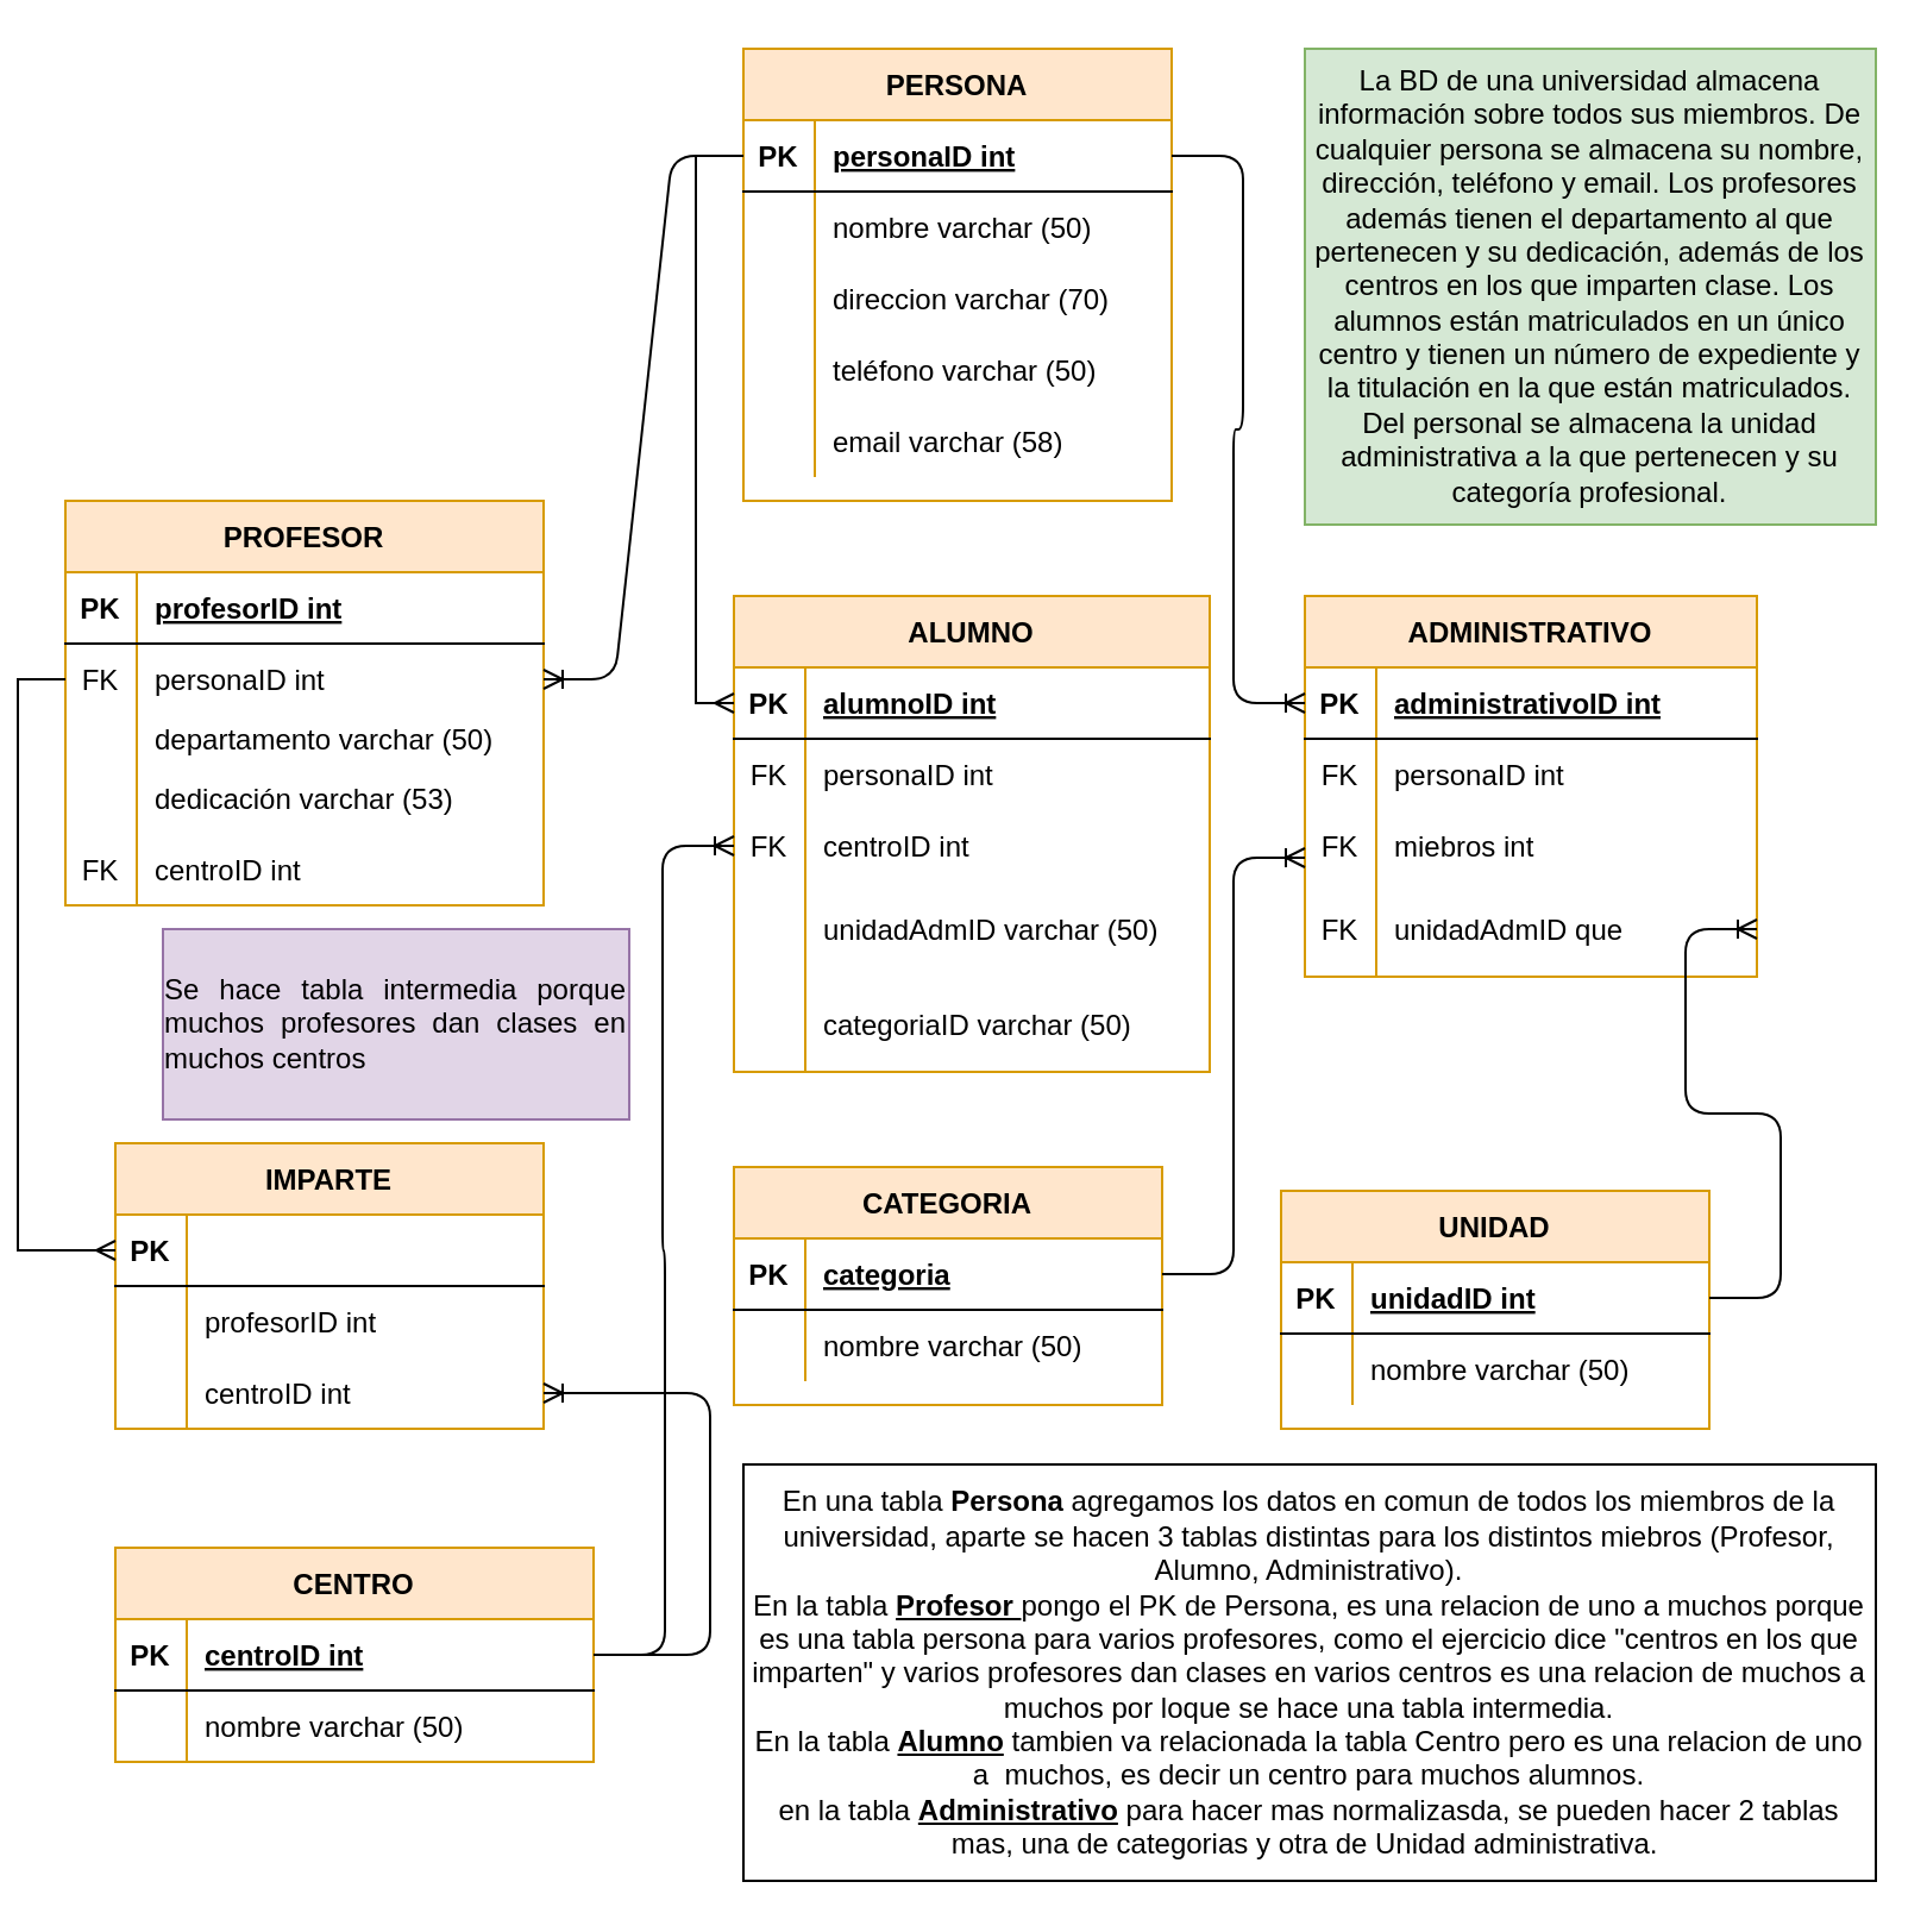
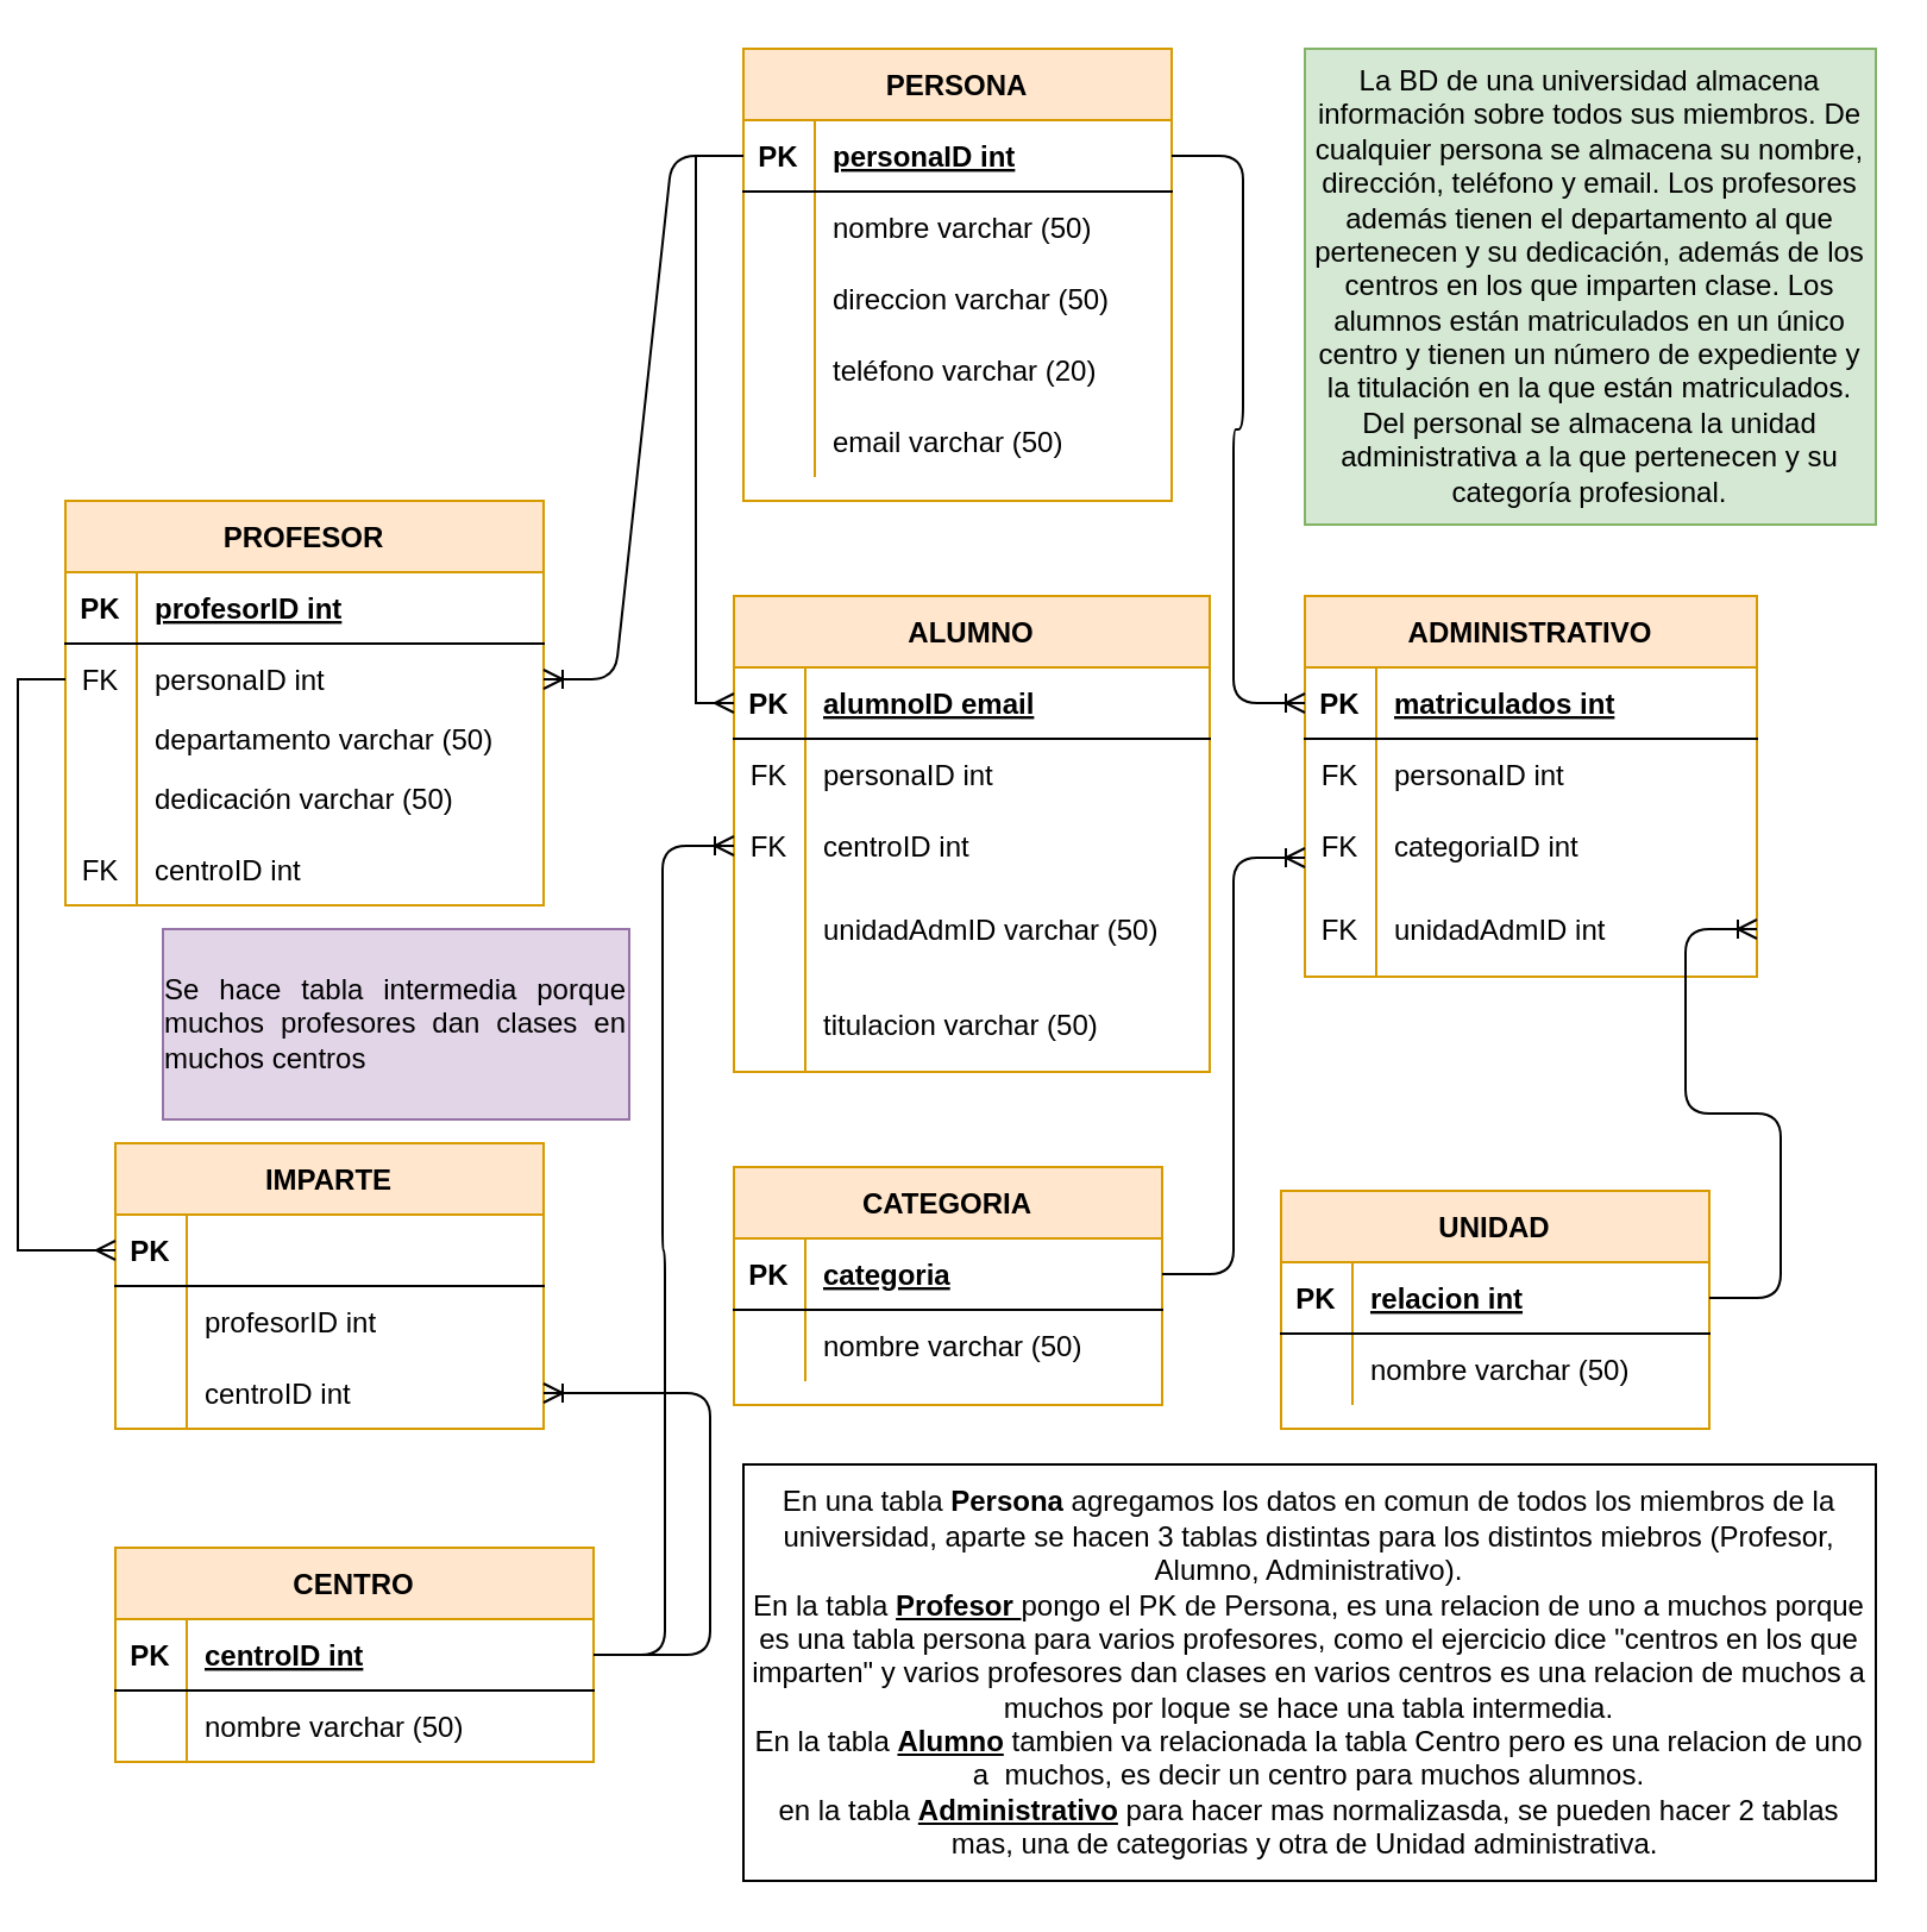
- <mxCell id="11" value="direccion varchar (70)" style="shape=partialRectangle;connectable=0;fillColor=none;top=0;left=0;bottom=0;right=0;align=left;spacingLeft=6;overflow=hidden;" parent="9" vertex="1"><mxGeometry x="30" width="150" height="30" as="geometry" /></mxCell>
+ <mxCell id="11" value="direccion varchar (50)" style="shape=partialRectangle;connectable=0;fillColor=none;top=0;left=0;bottom=0;right=0;align=left;spacingLeft=6;overflow=hidden;" parent="9" vertex="1"><mxGeometry x="30" width="150" height="30" as="geometry" /></mxCell>
- <mxCell id="14" value="teléfono varchar (50)" style="shape=partialRectangle;connectable=0;fillColor=none;top=0;left=0;bottom=0;right=0;align=left;spacingLeft=6;overflow=hidden;" parent="12" vertex="1"><mxGeometry x="30" width="150" height="30" as="geometry" /></mxCell>
+ <mxCell id="14" value="teléfono varchar (20)" style="shape=partialRectangle;connectable=0;fillColor=none;top=0;left=0;bottom=0;right=0;align=left;spacingLeft=6;overflow=hidden;" parent="12" vertex="1"><mxGeometry x="30" width="150" height="30" as="geometry" /></mxCell>
- <mxCell id="17" value="email varchar (58)" style="shape=partialRectangle;connectable=0;fillColor=none;top=0;left=0;bottom=0;right=0;align=left;spacingLeft=6;overflow=hidden;" parent="15" vertex="1"><mxGeometry x="30" width="150" height="30" as="geometry" /></mxCell>
+ <mxCell id="17" value="email varchar (50)" style="shape=partialRectangle;connectable=0;fillColor=none;top=0;left=0;bottom=0;right=0;align=left;spacingLeft=6;overflow=hidden;" parent="15" vertex="1"><mxGeometry x="30" width="150" height="30" as="geometry" /></mxCell>
- <mxCell id="37" value="alumnoID int" style="shape=partialRectangle;connectable=0;fillColor=none;top=0;left=0;bottom=0;right=0;align=left;spacingLeft=6;fontStyle=5;overflow=hidden;" parent="35" vertex="1"><mxGeometry x="30" width="170" height="30" as="geometry" /></mxCell>
+ <mxCell id="37" value="alumnoID email" style="shape=partialRectangle;connectable=0;fillColor=none;top=0;left=0;bottom=0;right=0;align=left;spacingLeft=6;fontStyle=5;overflow=hidden;" parent="35" vertex="1"><mxGeometry x="30" width="170" height="30" as="geometry" /></mxCell>
- <mxCell id="53" value="administrativoID int" style="shape=partialRectangle;connectable=0;fillColor=none;top=0;left=0;bottom=0;right=0;align=left;spacingLeft=6;fontStyle=5;overflow=hidden;" parent="51" vertex="1"><mxGeometry x="30" width="160" height="30" as="geometry" /></mxCell>
+ <mxCell id="53" value="matriculados int" style="shape=partialRectangle;connectable=0;fillColor=none;top=0;left=0;bottom=0;right=0;align=left;spacingLeft=6;fontStyle=5;overflow=hidden;" parent="51" vertex="1"><mxGeometry x="30" width="160" height="30" as="geometry" /></mxCell>
- <mxCell id="30" value="dedicación varchar (53)" style="shape=partialRectangle;connectable=0;fillColor=none;top=0;left=0;bottom=0;right=0;align=left;spacingLeft=6;overflow=hidden;" parent="28" vertex="1"><mxGeometry x="30" width="171" height="30" as="geometry" /></mxCell>
+ <mxCell id="30" value="dedicación varchar (50)" style="shape=partialRectangle;connectable=0;fillColor=none;top=0;left=0;bottom=0;right=0;align=left;spacingLeft=6;overflow=hidden;" parent="28" vertex="1"><mxGeometry x="30" width="171" height="30" as="geometry" /></mxCell>
- <mxCell id="59" value="miebros int" style="shape=partialRectangle;connectable=0;fillColor=none;top=0;left=0;bottom=0;right=0;align=left;spacingLeft=6;overflow=hidden;" parent="57" vertex="1"><mxGeometry x="30" width="160" height="30" as="geometry" /></mxCell>
+ <mxCell id="59" value="categoriaID int" style="shape=partialRectangle;connectable=0;fillColor=none;top=0;left=0;bottom=0;right=0;align=left;spacingLeft=6;overflow=hidden;" parent="57" vertex="1"><mxGeometry x="30" width="160" height="30" as="geometry" /></mxCell>
- <mxCell id="62" value="unidadAdmID que" style="shape=partialRectangle;connectable=0;fillColor=none;top=0;left=0;bottom=0;right=0;align=left;spacingLeft=6;overflow=hidden;" parent="60" vertex="1"><mxGeometry x="30" width="160" height="40" as="geometry" /></mxCell>
+ <mxCell id="62" value="unidadAdmID int" style="shape=partialRectangle;connectable=0;fillColor=none;top=0;left=0;bottom=0;right=0;align=left;spacingLeft=6;overflow=hidden;" parent="60" vertex="1"><mxGeometry x="30" width="160" height="40" as="geometry" /></mxCell>
- <mxCell id="49" value="categoriaID varchar (50)" style="shape=partialRectangle;connectable=0;fillColor=none;top=0;left=0;bottom=0;right=0;align=left;spacingLeft=6;overflow=hidden;" parent="47" vertex="1"><mxGeometry x="30" width="170" height="40" as="geometry" /></mxCell>
+ <mxCell id="49" value="titulacion varchar (50)" style="shape=partialRectangle;connectable=0;fillColor=none;top=0;left=0;bottom=0;right=0;align=left;spacingLeft=6;overflow=hidden;" parent="47" vertex="1"><mxGeometry x="30" width="170" height="40" as="geometry" /></mxCell>
- <mxCell id="81" value="unidadID int" style="shape=partialRectangle;connectable=0;fillColor=none;top=0;left=0;bottom=0;right=0;align=left;spacingLeft=6;fontStyle=5;overflow=hidden;" parent="79" vertex="1"><mxGeometry x="30" width="150" height="30" as="geometry"><mxRectangle width="150" height="30" as="alternateBounds" /></mxGeometry></mxCell>
+ <mxCell id="81" value="relacion int" style="shape=partialRectangle;connectable=0;fillColor=none;top=0;left=0;bottom=0;right=0;align=left;spacingLeft=6;fontStyle=5;overflow=hidden;" parent="79" vertex="1"><mxGeometry x="30" width="150" height="30" as="geometry"><mxRectangle width="150" height="30" as="alternateBounds" /></mxGeometry></mxCell>
